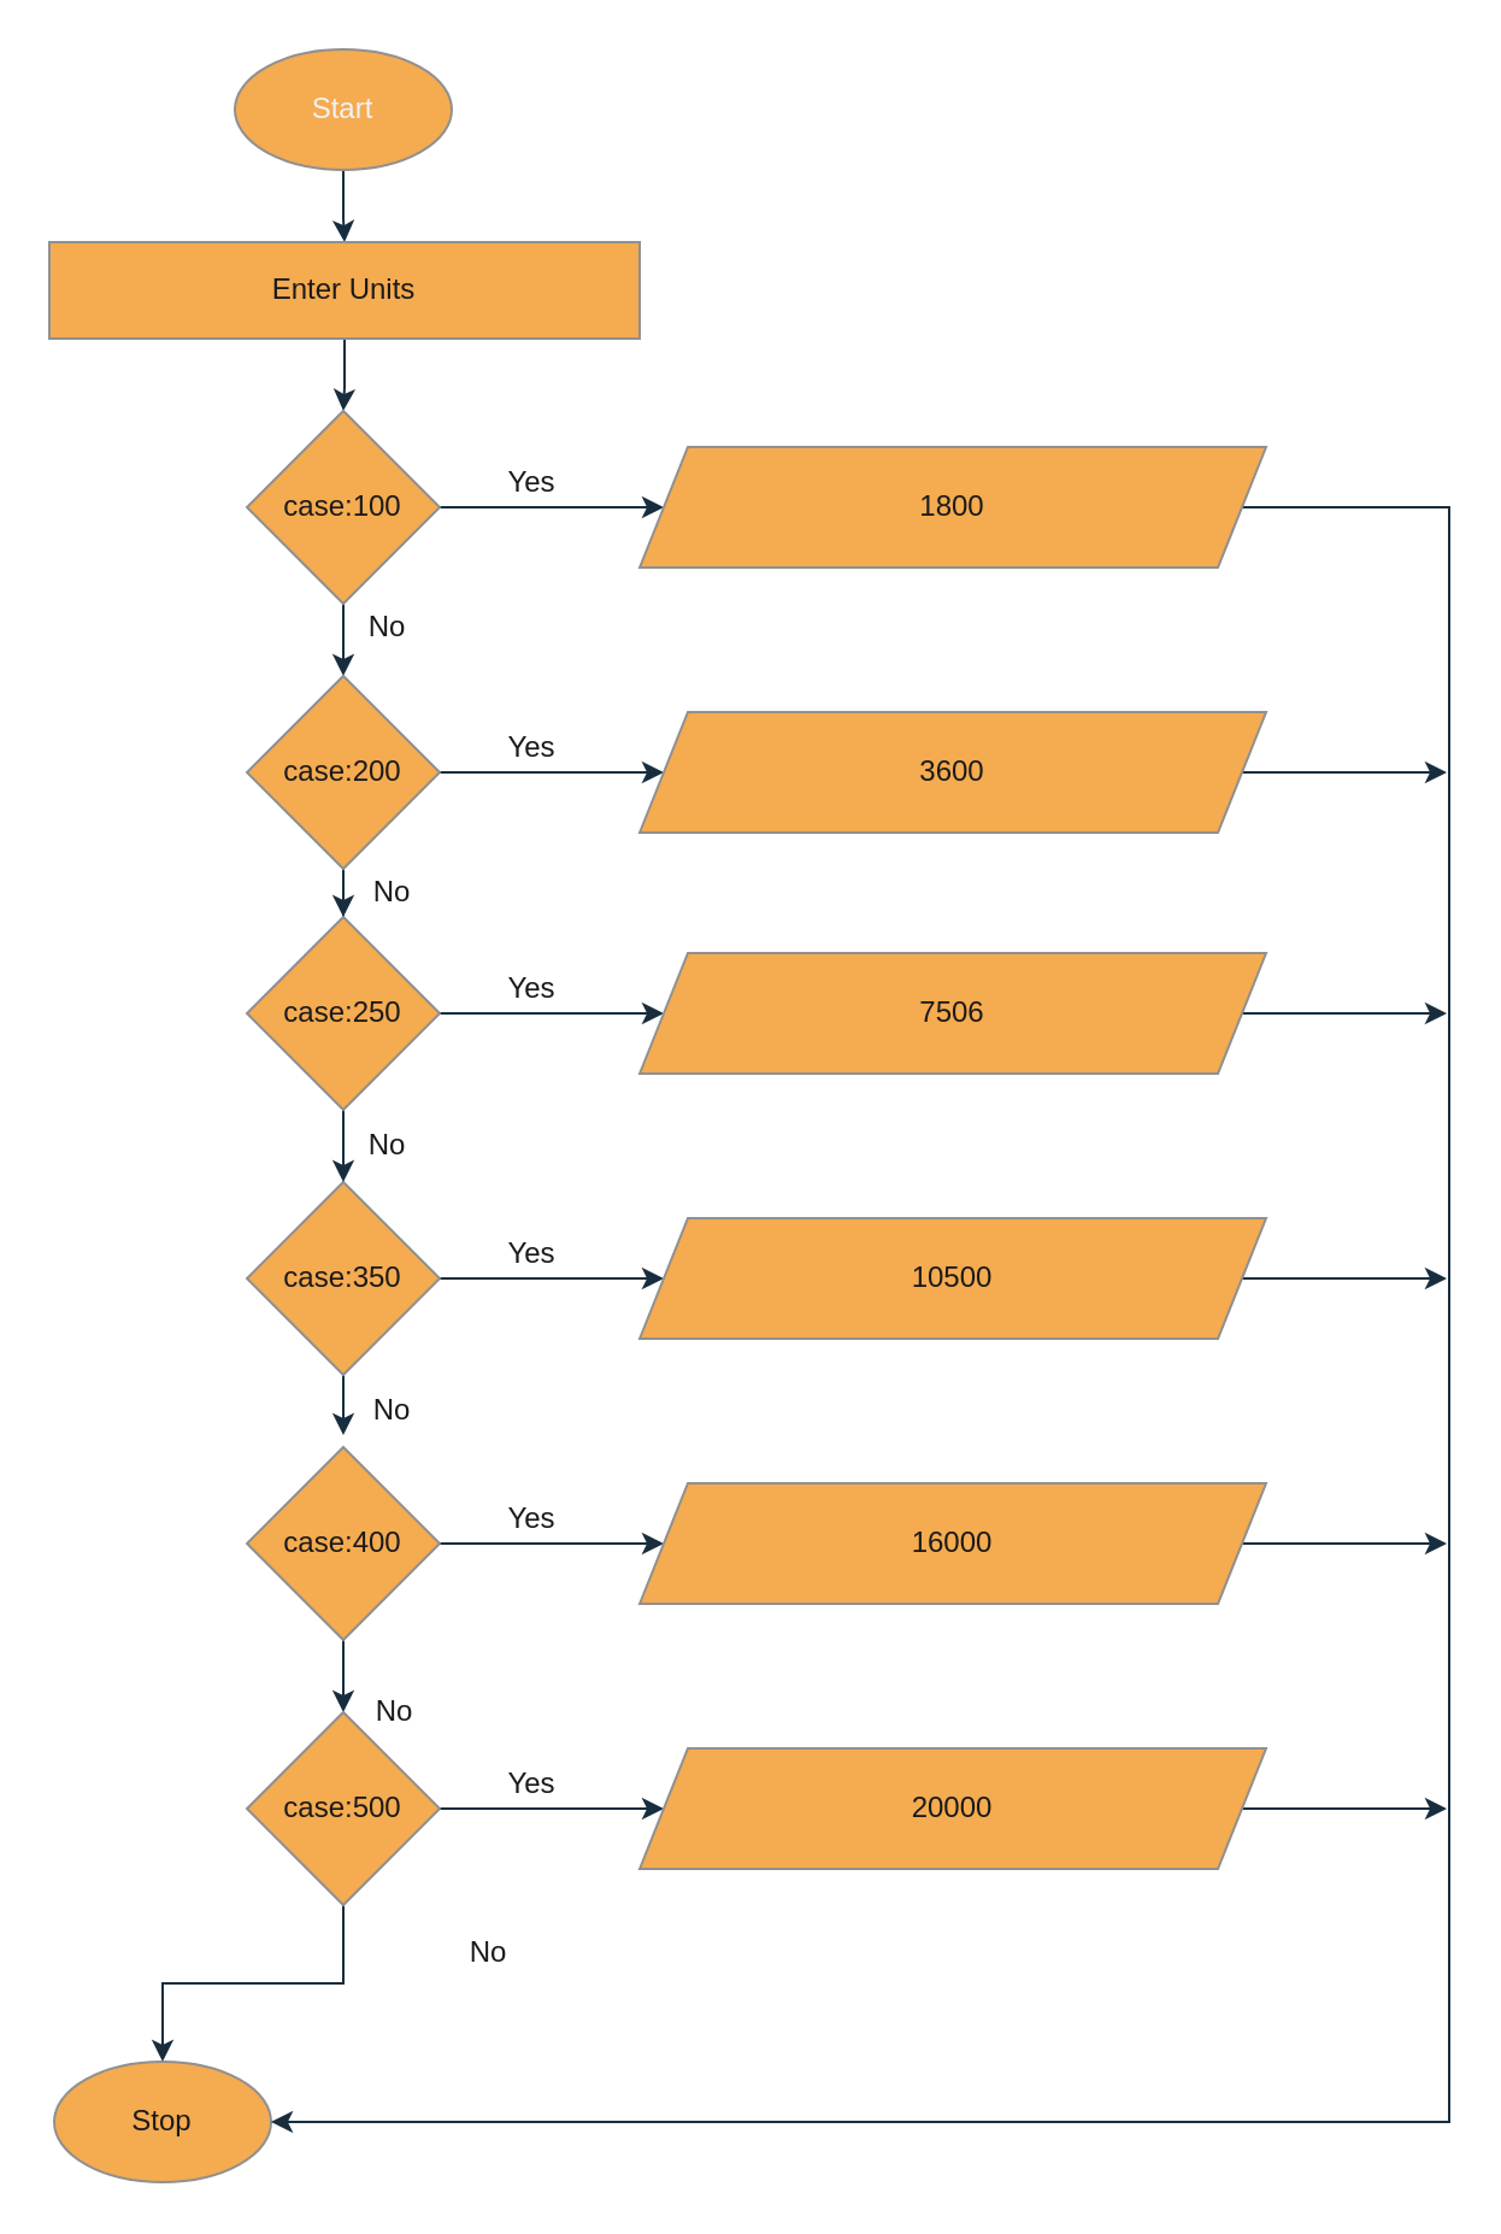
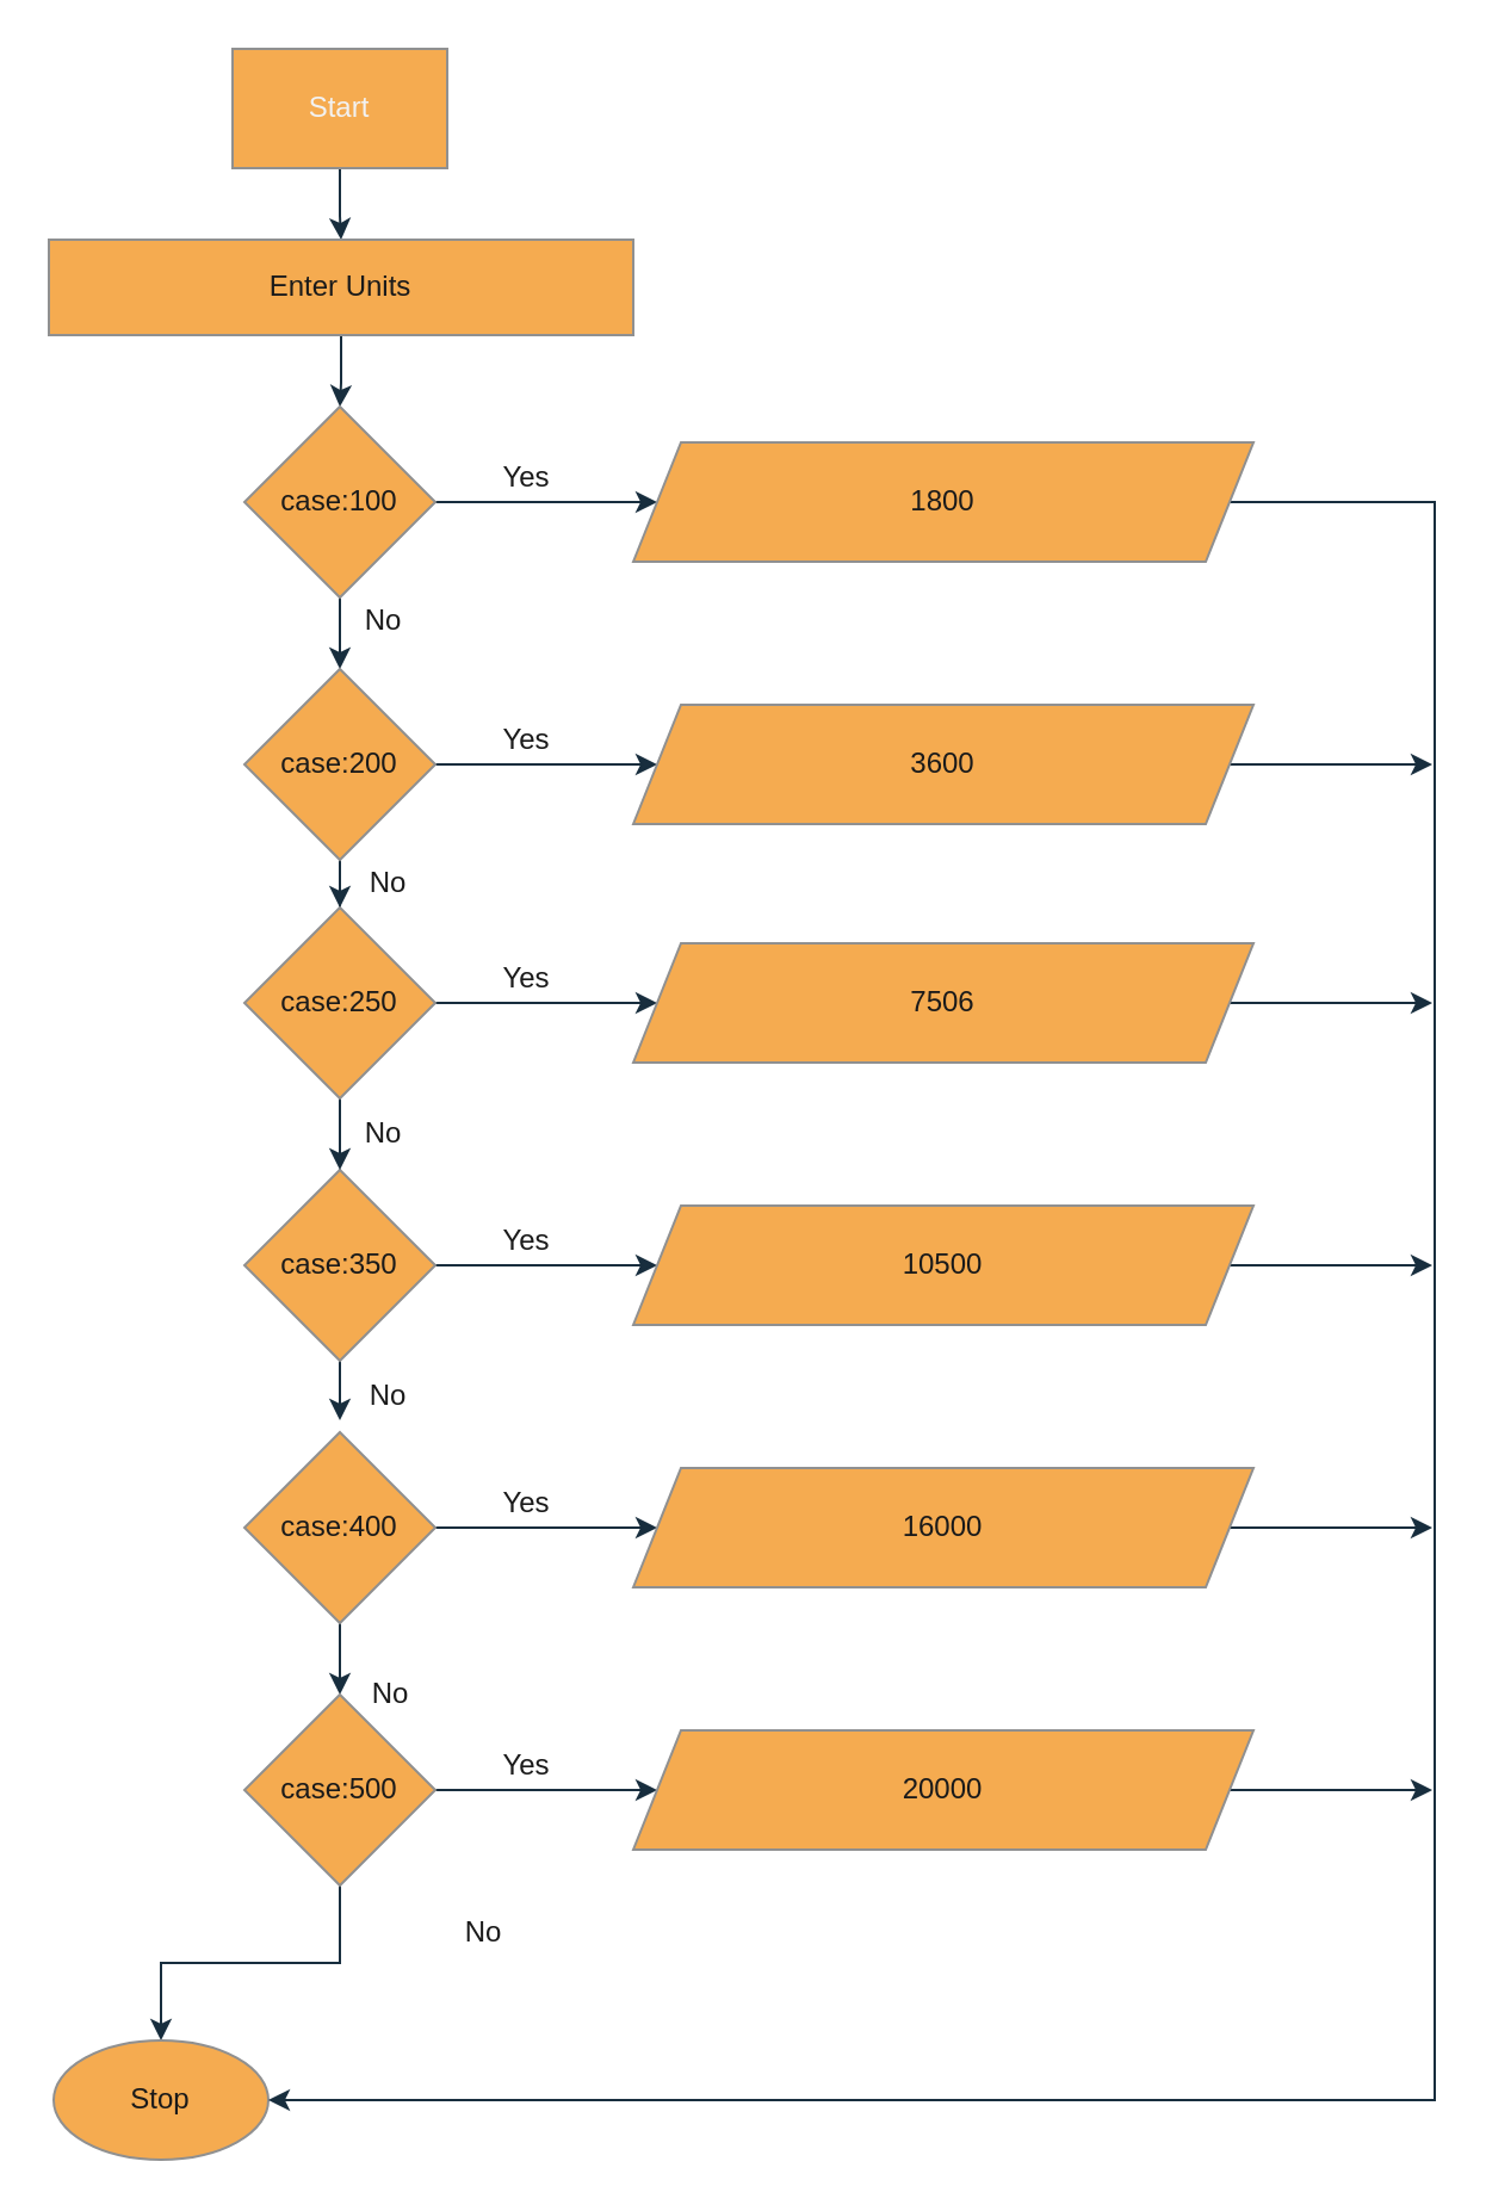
- <mxCell id="3" value="&lt;font style=&quot;color: rgb(242, 242, 242);&quot;&gt;Start&lt;/font&gt;" style="ellipse;whiteSpace=wrap;html=1;labelBackgroundColor=none;fillColor=#F5AB50;strokeColor=#909090;fontColor=#1A1A1A;" vertex="1" parent="1"><mxGeometry x="97" y="20" width="90" height="50" as="geometry" /></mxCell>
+ <mxCell id="3" value="&lt;font style=&quot;color: rgb(242, 242, 242);&quot;&gt;Start&lt;/font&gt;" style="whiteSpace=wrap;html=1;labelBackgroundColor=none;fillColor=#F5AB50;strokeColor=#909090;fontColor=#1A1A1A;rounded=0;" vertex="1" parent="1"><mxGeometry x="97" y="20" width="90" height="50" as="geometry" /></mxCell>
